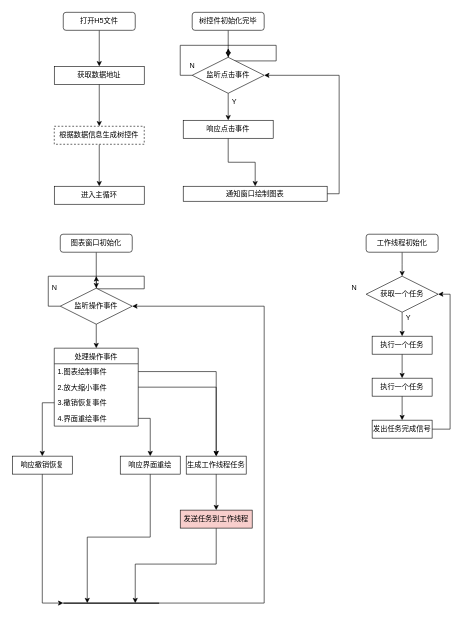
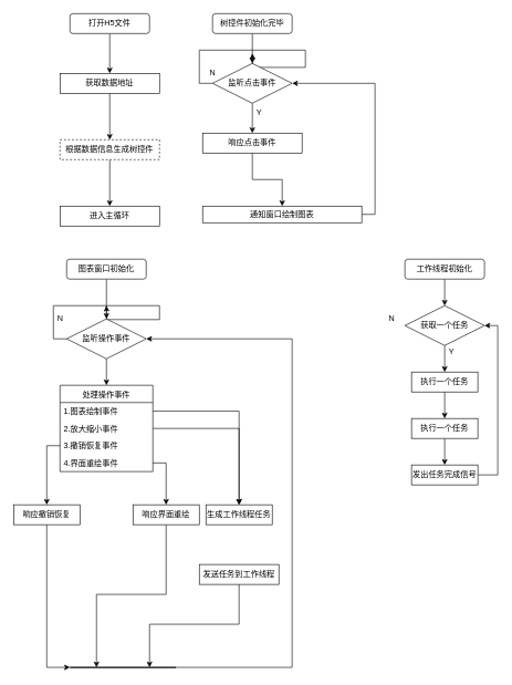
- <mxCell id="35" value="" style="edgeStyle=orthogonalEdgeStyle;rounded=0;orthogonalLoop=1;jettySize=auto;html=1;startSize=26;" edge="1" parent="1" source="36" target="38"><mxGeometry relative="1" as="geometry" /></mxCell>
- <mxCell id="38" value="发送任务到工作线程" style="rounded=0;whiteSpace=wrap;html=1;fillColor=#f8cecc;" vertex="1" parent="1"><mxGeometry x="300" y="850" width="120" height="30" as="geometry" /></mxCell>
+ <mxCell id="38" value="发送任务到工作线程" style="rounded=0;whiteSpace=wrap;html=1;" vertex="1" parent="1"><mxGeometry x="300" y="850" width="120" height="30" as="geometry" /></mxCell>
